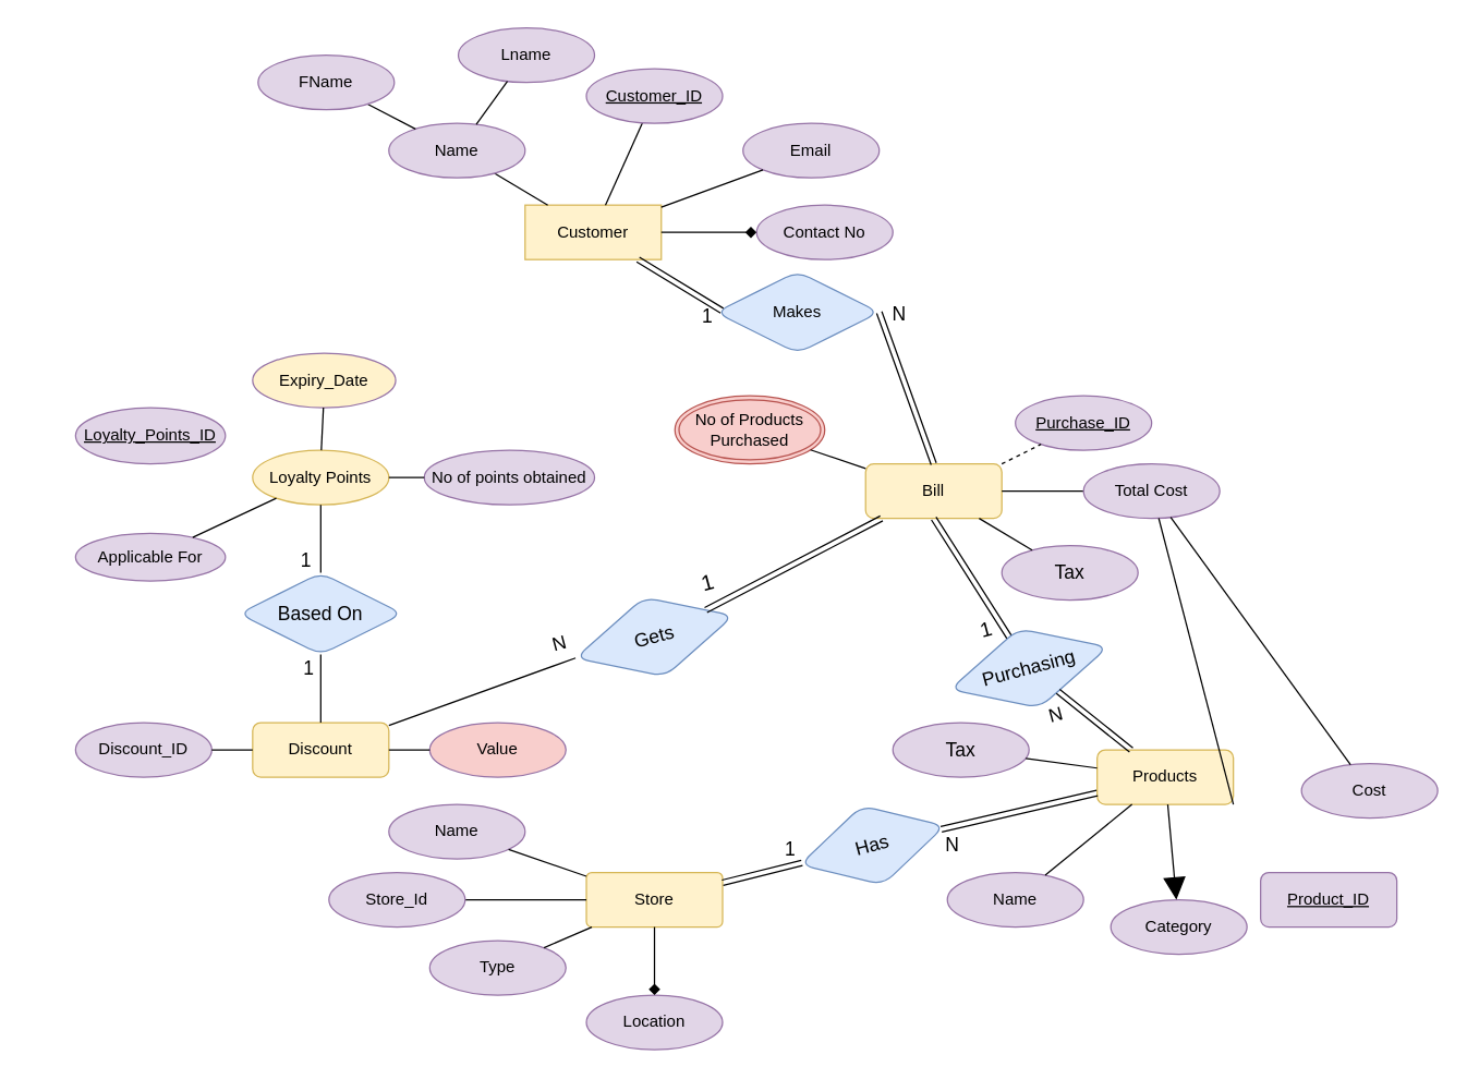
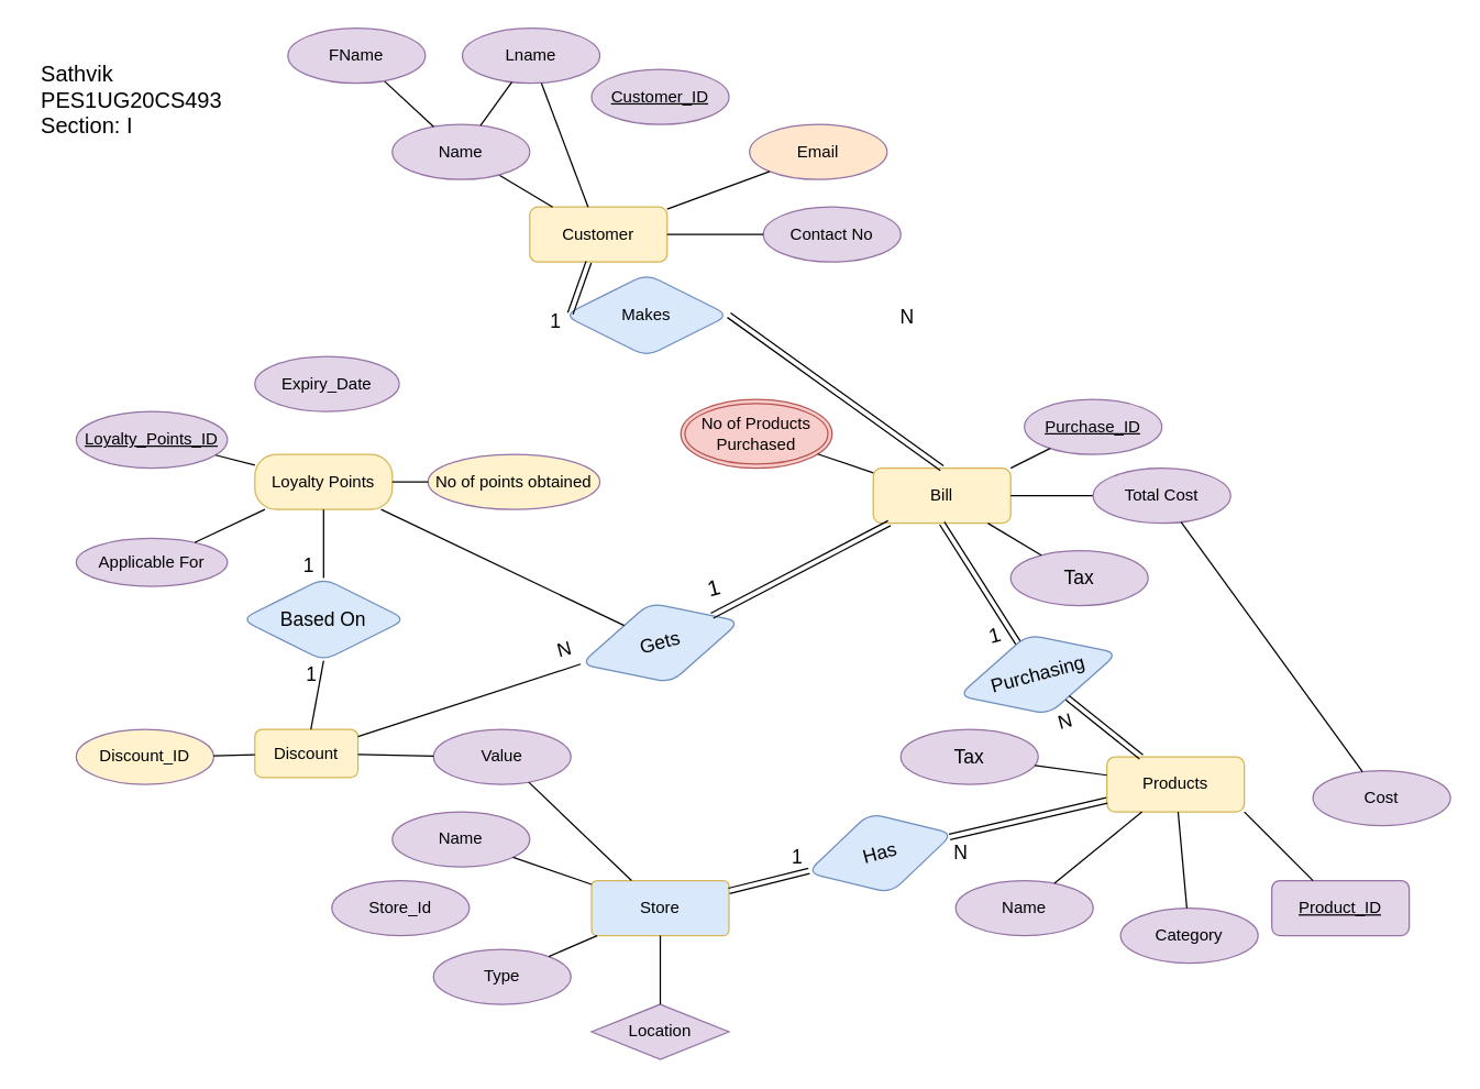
- <mxCell id="12" value="FName" style="ellipse;whiteSpace=wrap;html=1;align=center;fillColor=#e1d5e7;strokeColor=#9673a6;rounded=1;" parent="1" vertex="1"><mxGeometry x="189" y="40" width="100" height="40" as="geometry" /></mxCell>
+ <mxCell id="12" value="FName" style="ellipse;whiteSpace=wrap;html=1;align=center;fillColor=#e1d5e7;strokeColor=#9673a6;rounded=1;" parent="1" vertex="1"><mxGeometry x="209" y="20" width="100" height="40" as="geometry" /></mxCell>
+ <mxCell id="84" value="&lt;div style=&quot;text-align: left;&quot;&gt;&lt;span style=&quot;font-size: medium; background-color: initial;&quot;&gt;Sathvik&lt;/span&gt;&lt;/div&gt;&lt;div style=&quot;text-align: left;&quot;&gt;&lt;span style=&quot;font-size: medium; background-color: initial;&quot;&gt;PES1UG20CS493&lt;/span&gt;&lt;br&gt;&lt;/div&gt;&lt;div style=&quot;text-align: left;&quot;&gt;&lt;span style=&quot;background-color: initial;&quot;&gt;&lt;font size=&quot;3&quot; style=&quot;&quot;&gt;Section: I&lt;/font&gt;&lt;/span&gt;&lt;/div&gt;" style="text;html=1;align=center;verticalAlign=middle;resizable=0;points=[];autosize=1;strokeColor=none;fillColor=none;" vertex="1" parent="1"><mxGeometry x="20" y="37" width="150" height="70" as="geometry" /></mxCell>
- <mxCell id="7" value="Email" style="ellipse;whiteSpace=wrap;html=1;align=center;fillColor=#e1d5e7;strokeColor=#9673a6;rounded=1;" parent="1" vertex="1"><mxGeometry x="545" y="90" width="100" height="40" as="geometry" /></mxCell>
+ <mxCell id="7" value="Email" style="ellipse;whiteSpace=wrap;html=1;align=center;fillColor=#ffe6cc;strokeColor=#9673a6;rounded=1;" parent="1" vertex="1"><mxGeometry x="545" y="90" width="100" height="40" as="geometry" /></mxCell>
- <mxCell id="15" value="" style="endArrow=none;html=1;rounded=1;curved=1;" parent="1" source="4" target="16" edge="1"><mxGeometry relative="1" as="geometry"><mxPoint x="595" y="260" as="sourcePoint" /><mxPoint x="755" y="260" as="targetPoint" /></mxGeometry></mxCell>
+ <mxCell id="15" value="" style="endArrow=none;html=1;rounded=1;curved=1;" parent="1" source="4" target="13" edge="1"><mxGeometry relative="1" as="geometry"><mxPoint x="595" y="260" as="sourcePoint" /><mxPoint x="755" y="260" as="targetPoint" /></mxGeometry></mxCell>
- <mxCell id="4" value="Customer" style="whiteSpace=wrap;html=1;align=center;fillColor=#fff2cc;strokeColor=#d6b656;rounded=0;" parent="1" vertex="1"><mxGeometry x="385" y="150" width="100" height="40" as="geometry" /></mxCell>
+ <mxCell id="4" value="Customer" style="whiteSpace=wrap;html=1;align=center;fillColor=#fff2cc;strokeColor=#d6b656;rounded=1;" parent="1" vertex="1"><mxGeometry x="385" y="150" width="100" height="40" as="geometry" /></mxCell>
- <mxCell id="10" value="" style="endArrow=diamond;html=1;rounded=1;curved=1;" parent="1" source="4" target="9" edge="1"><mxGeometry relative="1" as="geometry"><mxPoint x="735" y="160" as="sourcePoint" /><mxPoint x="795" y="160" as="targetPoint" /></mxGeometry></mxCell>
+ <mxCell id="10" value="" style="endArrow=none;html=1;rounded=1;curved=1;" parent="1" source="4" target="9" edge="1"><mxGeometry relative="1" as="geometry"><mxPoint x="735" y="160" as="sourcePoint" /><mxPoint x="795" y="160" as="targetPoint" /></mxGeometry></mxCell>
- <mxCell id="18" value="Makes" style="shape=rhombus;perimeter=rhombusPerimeter;whiteSpace=wrap;html=1;align=center;fillColor=#dae8fc;strokeColor=#6c8ebf;rounded=1;" parent="1" vertex="1"><mxGeometry x="525" y="198.75" width="120" height="60" as="geometry" /></mxCell>
+ <mxCell id="18" value="Makes" style="shape=rhombus;perimeter=rhombusPerimeter;whiteSpace=wrap;html=1;align=center;fillColor=#dae8fc;strokeColor=#6c8ebf;rounded=1;" parent="1" vertex="1"><mxGeometry x="410" y="198.75" width="120" height="60" as="geometry" /></mxCell>
- <mxCell id="52" value="Expiry_Date" style="ellipse;whiteSpace=wrap;html=1;align=center;rounded=1;fontSize=12;fillColor=#fff2cc;strokeColor=#9673a6;" parent="1" vertex="1"><mxGeometry x="185" y="258.75" width="105" height="40" as="geometry" /></mxCell>
+ <mxCell id="52" value="Expiry_Date" style="ellipse;whiteSpace=wrap;html=1;align=center;rounded=1;fontSize=12;fillColor=#e1d5e7;strokeColor=#9673a6;" parent="1" vertex="1"><mxGeometry x="185" y="258.75" width="105" height="40" as="geometry" /></mxCell>
- <mxCell id="54" value="" style="endArrow=none;html=1;rounded=0;fontSize=12;startSize=14;endSize=14;curved=1;" parent="1" source="42" target="52" edge="1"><mxGeometry relative="1" as="geometry"><mxPoint x="95" y="410" as="sourcePoint" /><mxPoint x="255" y="410" as="targetPoint" /></mxGeometry></mxCell>
+ <mxCell id="54" value="" style="endArrow=none;html=1;rounded=0;fontSize=12;startSize=14;endSize=14;curved=1;" parent="1" source="42" target="44" edge="1"><mxGeometry relative="1" as="geometry"><mxPoint x="95" y="410" as="sourcePoint" /><mxPoint x="255" y="410" as="targetPoint" /></mxGeometry></mxCell>
- <mxCell id="41" value="" style="endArrow=none;html=1;rounded=1;exitX=1;exitY=0;exitDx=0;exitDy=0;curved=1;dashed=1;" parent="1" source="17" target="40" edge="1"><mxGeometry relative="1" as="geometry"><mxPoint x="735" y="340" as="sourcePoint" /><mxPoint x="775" y="310" as="targetPoint" /></mxGeometry></mxCell>
+ <mxCell id="41" value="" style="endArrow=none;html=1;rounded=1;exitX=1;exitY=0;exitDx=0;exitDy=0;curved=1;" parent="1" source="17" target="40" edge="1"><mxGeometry relative="1" as="geometry"><mxPoint x="735" y="340" as="sourcePoint" /><mxPoint x="775" y="310" as="targetPoint" /></mxGeometry></mxCell>
+ <mxCell id="51" value="" style="endArrow=none;html=1;rounded=0;fontSize=12;startSize=14;endSize=14;curved=1;" parent="1" source="2" target="42" edge="1"><mxGeometry relative="1" as="geometry"><mxPoint x="55" y="460" as="sourcePoint" /><mxPoint x="215" y="460" as="targetPoint" /></mxGeometry></mxCell>
- <mxCell id="42" value="Loyalty Points" style="ellipse;whiteSpace=wrap;html=1;align=center;fontSize=12;fillColor=#fff2cc;strokeColor=#d6b656;arcSize=39;" parent="1" vertex="1"><mxGeometry x="185" y="330" width="100" height="40" as="geometry" /></mxCell>
+ <mxCell id="42" value="Loyalty Points" style="whiteSpace=wrap;html=1;align=center;fontSize=12;fillColor=#fff2cc;strokeColor=#d6b656;rounded=1;arcSize=39;" parent="1" vertex="1"><mxGeometry x="185" y="330" width="100" height="40" as="geometry" /></mxCell>
- <mxCell id="53" value="No of points obtained" style="ellipse;whiteSpace=wrap;html=1;align=center;rounded=1;fontSize=12;fillColor=#e1d5e7;strokeColor=#9673a6;" parent="1" vertex="1"><mxGeometry x="311" y="330" width="125" height="40" as="geometry" /></mxCell>
+ <mxCell id="53" value="No of points obtained" style="ellipse;whiteSpace=wrap;html=1;align=center;rounded=1;fontSize=12;fillColor=#fff2cc;strokeColor=#9673a6;" parent="1" vertex="1"><mxGeometry x="311" y="330" width="125" height="40" as="geometry" /></mxCell>
- <mxCell id="39" value="" style="endArrow=none;html=1;rounded=1;fontSize=14;exitX=1;exitY=1;exitDx=0;exitDy=0;curved=1;" parent="1" source="31" target="25" edge="1"><mxGeometry relative="1" as="geometry"><mxPoint x="745" y="620" as="sourcePoint" /><mxPoint x="905" y="620" as="targetPoint" /></mxGeometry></mxCell>
+ <mxCell id="39" value="" style="endArrow=none;html=1;rounded=1;fontSize=14;exitX=1;exitY=1;exitDx=0;exitDy=0;curved=1;" parent="1" source="31" target="36" edge="1"><mxGeometry relative="1" as="geometry"><mxPoint x="745" y="620" as="sourcePoint" /><mxPoint x="905" y="620" as="targetPoint" /></mxGeometry></mxCell>
- <mxCell id="61" value="Discount_ID" style="ellipse;whiteSpace=wrap;html=1;align=center;rounded=1;fontSize=12;fillColor=#e1d5e7;strokeColor=#9673a6;" parent="1" vertex="1"><mxGeometry x="55" y="530" width="100" height="40" as="geometry" /></mxCell>
+ <mxCell id="61" value="Discount_ID" style="ellipse;whiteSpace=wrap;html=1;align=center;rounded=1;fontSize=12;fillColor=#fff2cc;strokeColor=#9673a6;" parent="1" vertex="1"><mxGeometry x="55" y="530" width="100" height="40" as="geometry" /></mxCell>
- <mxCell id="43" value="Discount" style="whiteSpace=wrap;html=1;align=center;fontSize=12;rounded=1;fillColor=#fff2cc;strokeColor=#d6b656;" parent="1" vertex="1"><mxGeometry x="185" y="530" width="100" height="40" as="geometry" /></mxCell>
+ <mxCell id="43" value="Discount" style="whiteSpace=wrap;html=1;align=center;fontSize=12;rounded=1;fillColor=#fff2cc;strokeColor=#d6b656;" parent="1" vertex="1"><mxGeometry x="185" y="530" width="75" height="35" as="geometry" /></mxCell>
- <mxCell id="60" value="Value" style="ellipse;whiteSpace=wrap;html=1;align=center;rounded=1;fontSize=12;fillColor=#f8cecc;strokeColor=#9673a6;" parent="1" vertex="1"><mxGeometry x="315" y="530" width="100" height="40" as="geometry" /></mxCell>
+ <mxCell id="60" value="Value" style="ellipse;whiteSpace=wrap;html=1;align=center;rounded=1;fontSize=12;fillColor=#e1d5e7;strokeColor=#9673a6;" parent="1" vertex="1"><mxGeometry x="315" y="530" width="100" height="40" as="geometry" /></mxCell>
- <mxCell id="58" value="" style="endArrow=block;html=1;rounded=0;fontSize=12;startSize=14;endSize=14;curved=1;" parent="1" source="31" target="56" edge="1"><mxGeometry relative="1" as="geometry"><mxPoint x="395" y="610" as="sourcePoint" /><mxPoint x="555" y="610" as="targetPoint" /></mxGeometry></mxCell>
+ <mxCell id="58" value="" style="endArrow=none;html=1;rounded=0;fontSize=12;startSize=14;endSize=14;curved=1;" parent="1" source="31" target="56" edge="1"><mxGeometry relative="1" as="geometry"><mxPoint x="395" y="610" as="sourcePoint" /><mxPoint x="555" y="610" as="targetPoint" /></mxGeometry></mxCell>
- <mxCell id="74" value="" style="endArrow=none;html=1;rounded=0;curved=1;" parent="1" source="73" target="75" edge="1"><mxGeometry relative="1" as="geometry"><mxPoint x="465" y="610" as="sourcePoint" /><mxPoint x="545" y="590" as="targetPoint" /></mxGeometry></mxCell>
+ <mxCell id="74" value="" style="endArrow=none;html=1;rounded=0;curved=1;" parent="1" source="73" target="60" edge="1"><mxGeometry relative="1" as="geometry"><mxPoint x="465" y="610" as="sourcePoint" /><mxPoint x="545" y="590" as="targetPoint" /></mxGeometry></mxCell>
- <mxCell id="73" value="Store" style="rounded=1;arcSize=10;whiteSpace=wrap;html=1;align=center;fillColor=#fff2cc;strokeColor=#d6b656;" parent="1" vertex="1"><mxGeometry x="430" y="640" width="100" height="40" as="geometry" /></mxCell>
+ <mxCell id="73" value="Store" style="rounded=1;arcSize=10;whiteSpace=wrap;html=1;align=center;fillColor=#dae8fc;strokeColor=#d6b656;" parent="1" vertex="1"><mxGeometry x="430" y="640" width="100" height="40" as="geometry" /></mxCell>
- <mxCell id="83" value="" style="endArrow=diamond;html=1;rounded=0;" parent="1" source="73" target="82" edge="1"><mxGeometry relative="1" as="geometry"><mxPoint x="395" y="790" as="sourcePoint" /><mxPoint x="555" y="790" as="targetPoint" /></mxGeometry></mxCell>
+ <mxCell id="83" value="" style="endArrow=none;html=1;rounded=0;" parent="1" source="73" target="82" edge="1"><mxGeometry relative="1" as="geometry"><mxPoint x="395" y="790" as="sourcePoint" /><mxPoint x="555" y="790" as="targetPoint" /></mxGeometry></mxCell>
- <mxCell id="82" value="Location" style="ellipse;whiteSpace=wrap;html=1;align=center;fillColor=#e1d5e7;strokeColor=#9673a6;" parent="1" vertex="1"><mxGeometry x="430" y="730" width="100" height="40" as="geometry" /></mxCell>
+ <mxCell id="82" value="Location" style="rhombus;whiteSpace=wrap;html=1;align=center;fillColor=#e1d5e7;strokeColor=#9673a6;" parent="1" vertex="1"><mxGeometry x="430" y="730" width="100" height="40" as="geometry" /></mxCell>
